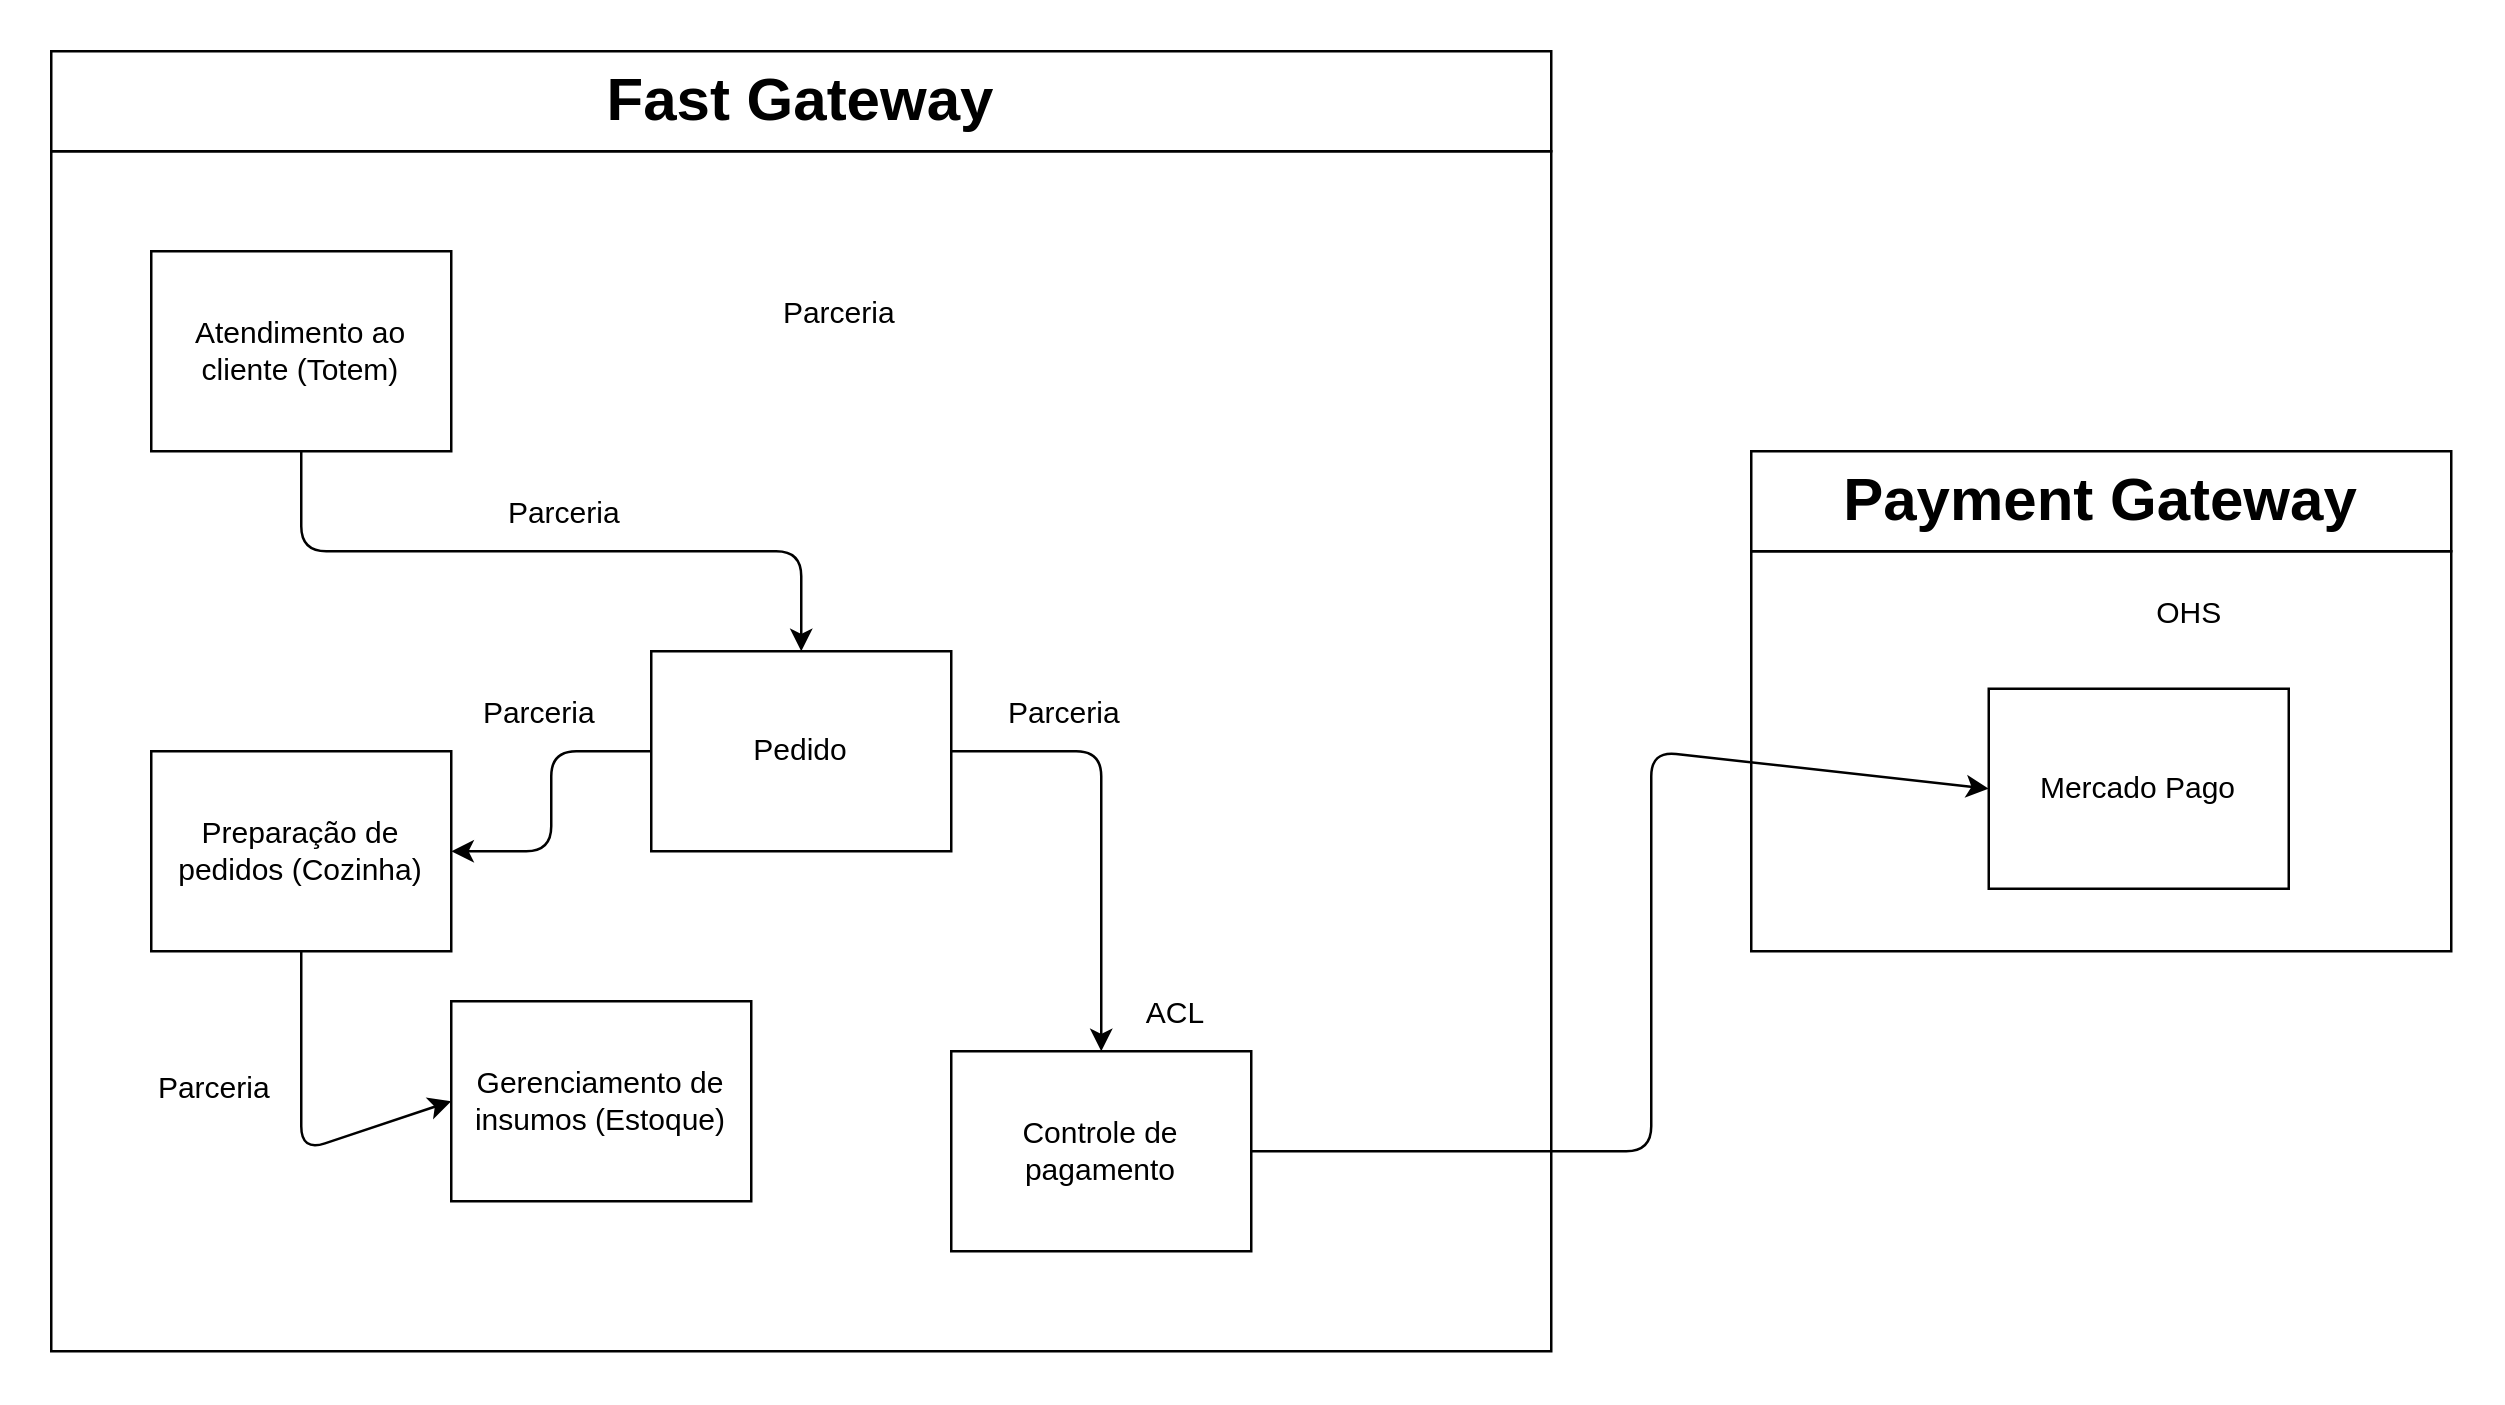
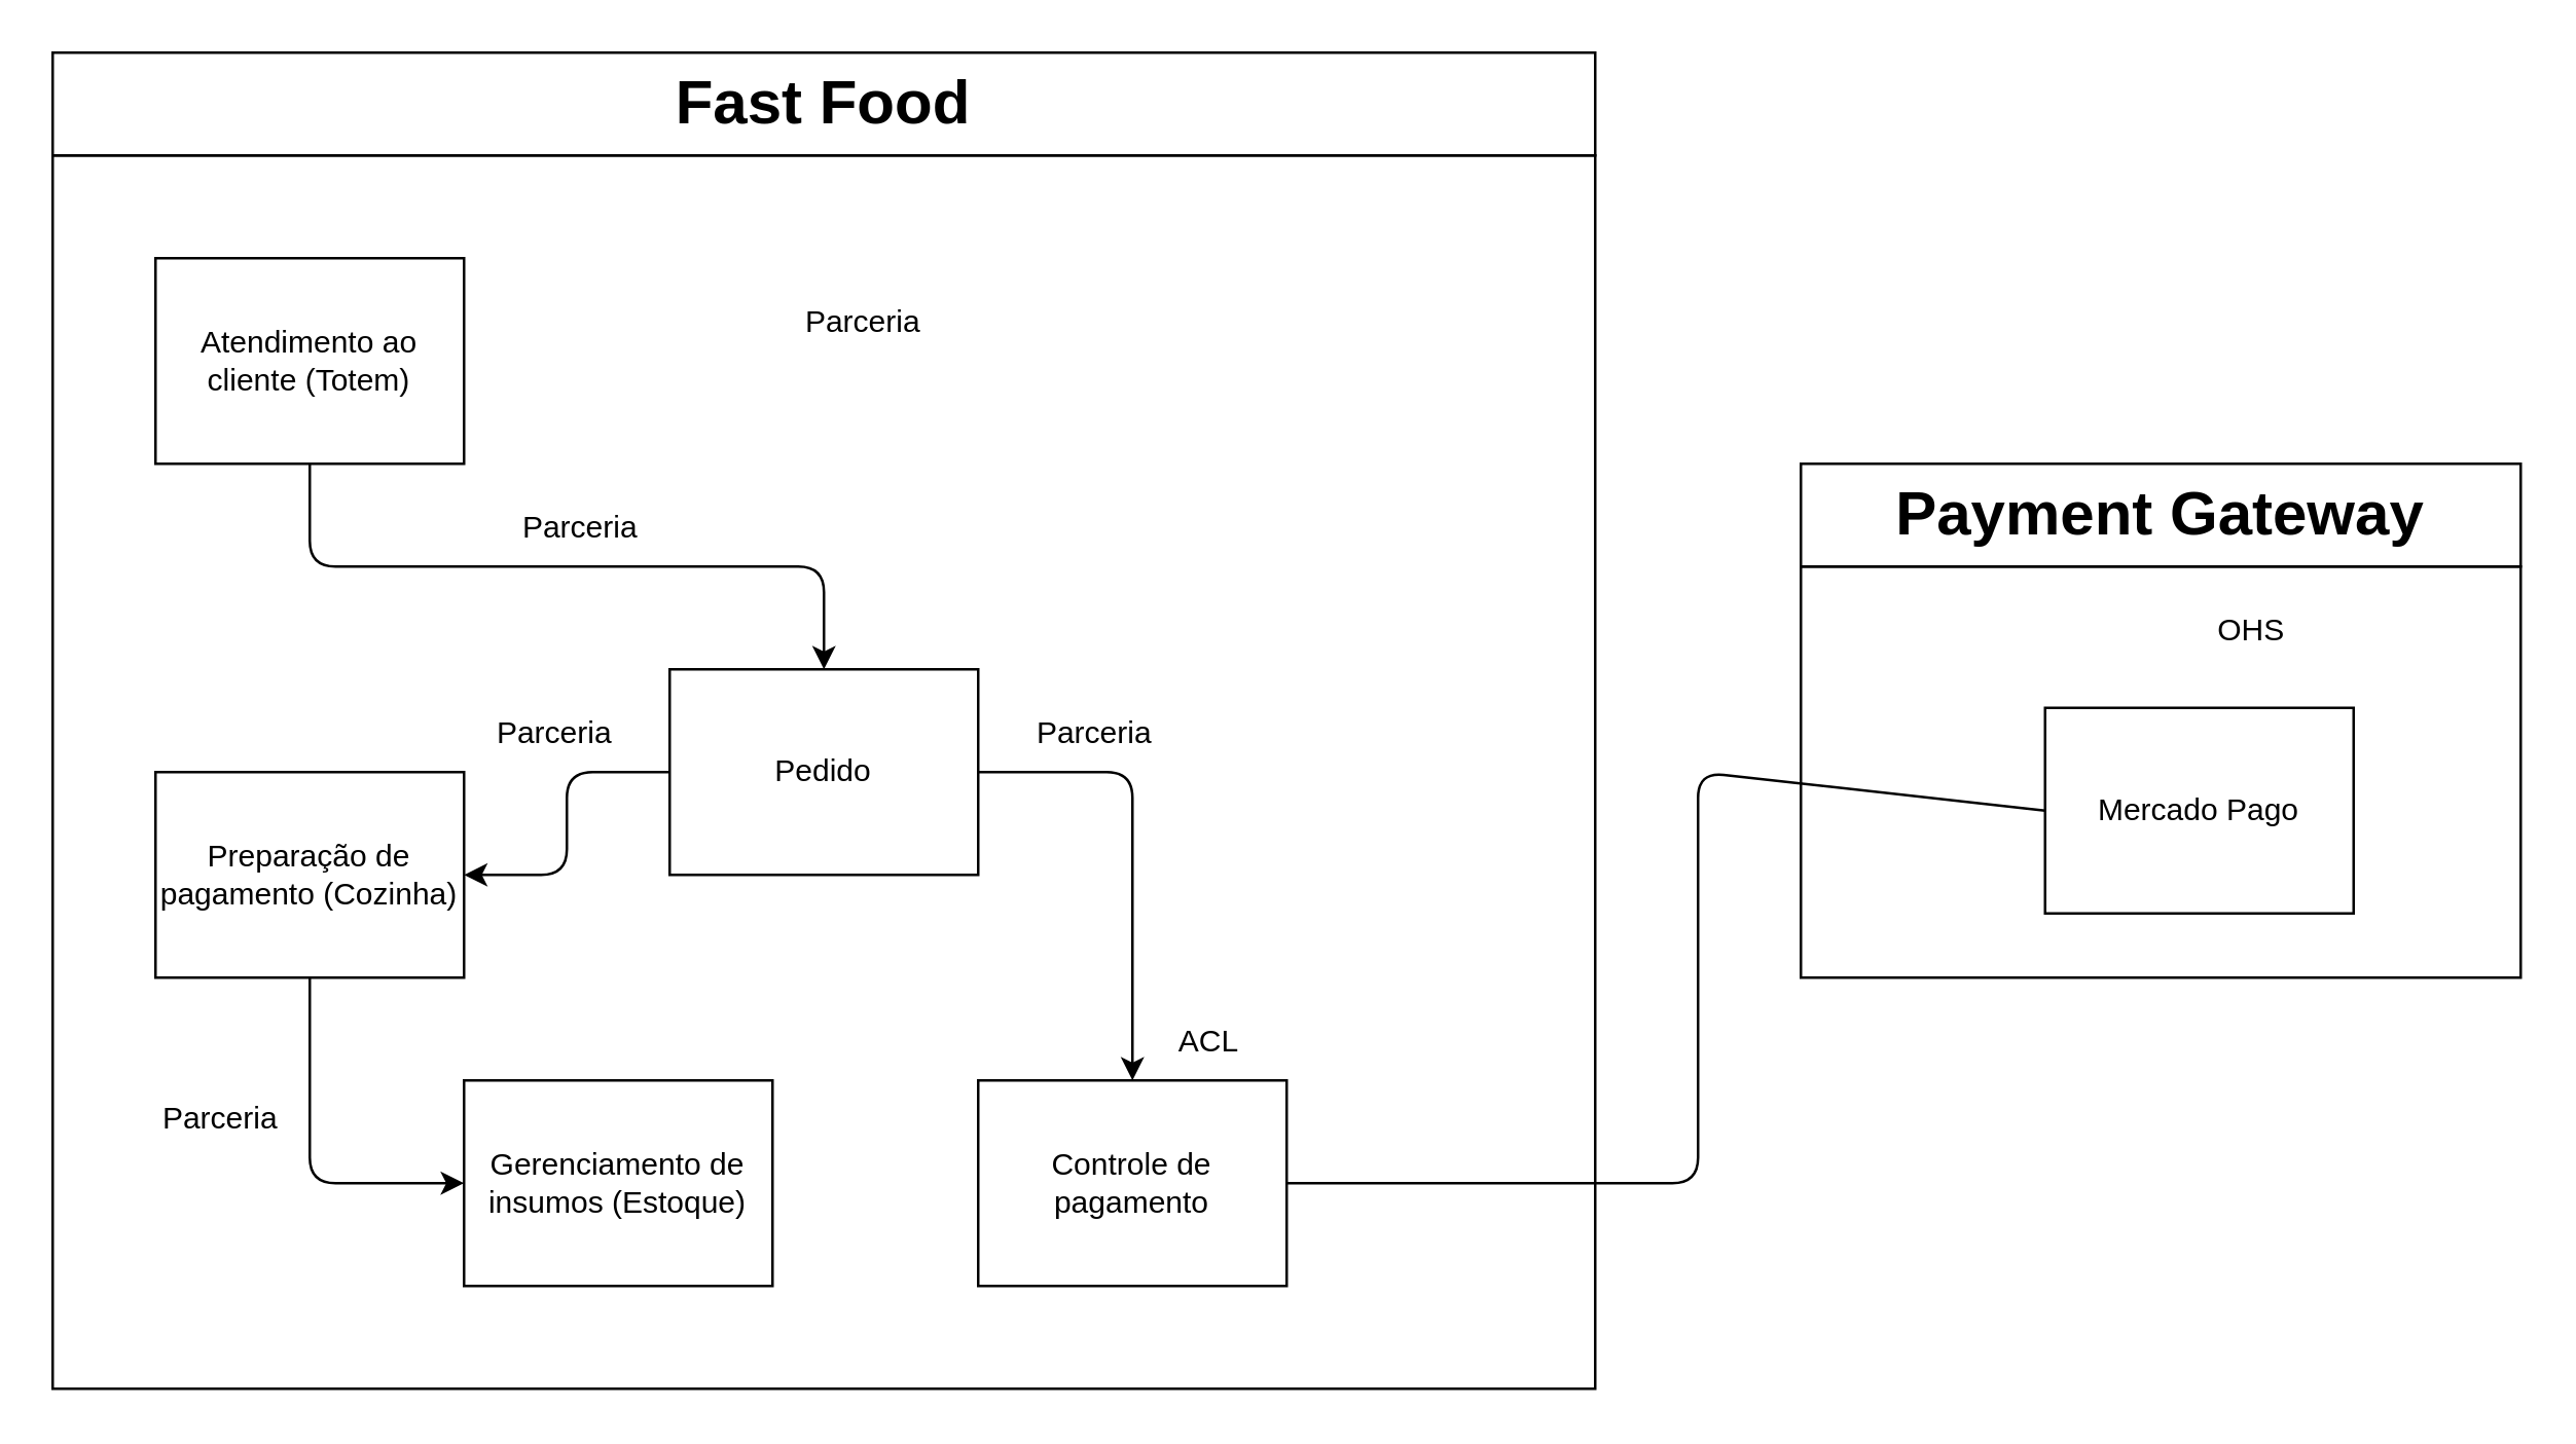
- <mxCell id="13" value="&lt;h1&gt;Fast Gateway&lt;/h1&gt;" style="rounded=0;whiteSpace=wrap;html=1;" parent="1" vertex="1"><mxGeometry x="20" y="20" width="600" height="40" as="geometry" /></mxCell>
+ <mxCell id="13" value="&lt;h1&gt;Fast Food&lt;/h1&gt;" style="rounded=0;whiteSpace=wrap;html=1;" parent="1" vertex="1"><mxGeometry x="20" y="20" width="600" height="40" as="geometry" /></mxCell>
- <mxCell id="8" style="edgeStyle=none;html=1;entryX=0;entryY=0.5;entryDx=0;entryDy=0;" edge="1" parent="1" source="9" target="12"><mxGeometry relative="1" as="geometry"><Array as="points"><mxPoint x="660" y="460" /><mxPoint x="660" y="300" /></Array></mxGeometry></mxCell>
+ <mxCell id="8" style="edgeStyle=none;html=1;entryX=0;entryY=0.5;entryDx=0;entryDy=0;endArrow=none;" edge="1" parent="1" source="9" target="12"><mxGeometry relative="1" as="geometry"><Array as="points"><mxPoint x="660" y="460" /><mxPoint x="660" y="300" /></Array></mxGeometry></mxCell>
- <mxCell id="19" value="Preparação de pedidos (Cozinha)" style="rounded=0;whiteSpace=wrap;html=1;fillColor=none;" parent="1" vertex="1"><mxGeometry x="60" y="300" width="120" height="80" as="geometry" /></mxCell>
+ <mxCell id="19" value="Preparação de pagamento (Cozinha)" style="rounded=0;whiteSpace=wrap;html=1;fillColor=none;" parent="1" vertex="1"><mxGeometry x="60" y="300" width="120" height="80" as="geometry" /></mxCell>
- <mxCell id="7" value="Gerenciamento de insumos (Estoque)" style="rounded=0;whiteSpace=wrap;html=1;fillColor=none;" parent="1" vertex="1"><mxGeometry x="180" y="400" width="120" height="80" as="geometry" /></mxCell>
+ <mxCell id="7" value="Gerenciamento de insumos (Estoque)" style="rounded=0;whiteSpace=wrap;html=1;fillColor=none;" parent="1" vertex="1"><mxGeometry x="180" y="420" width="120" height="80" as="geometry" /></mxCell>
